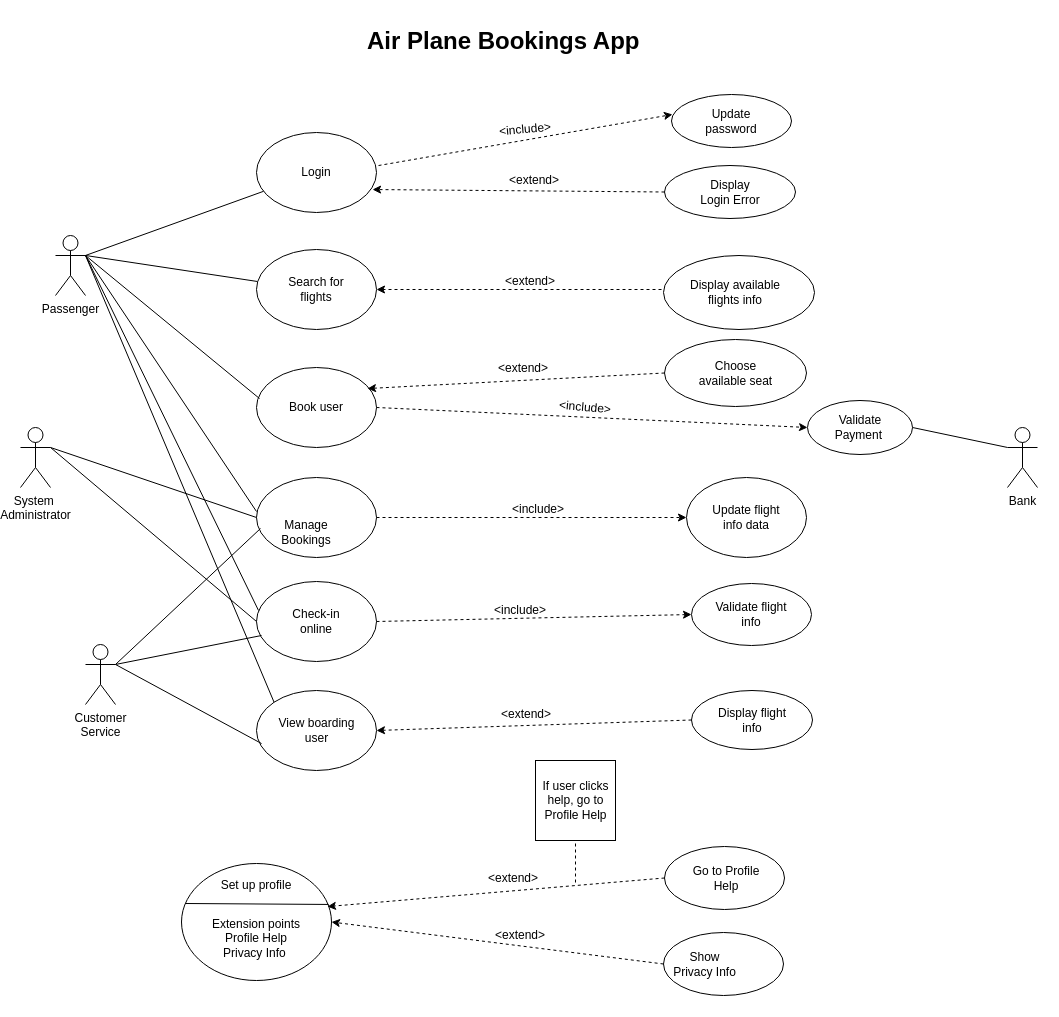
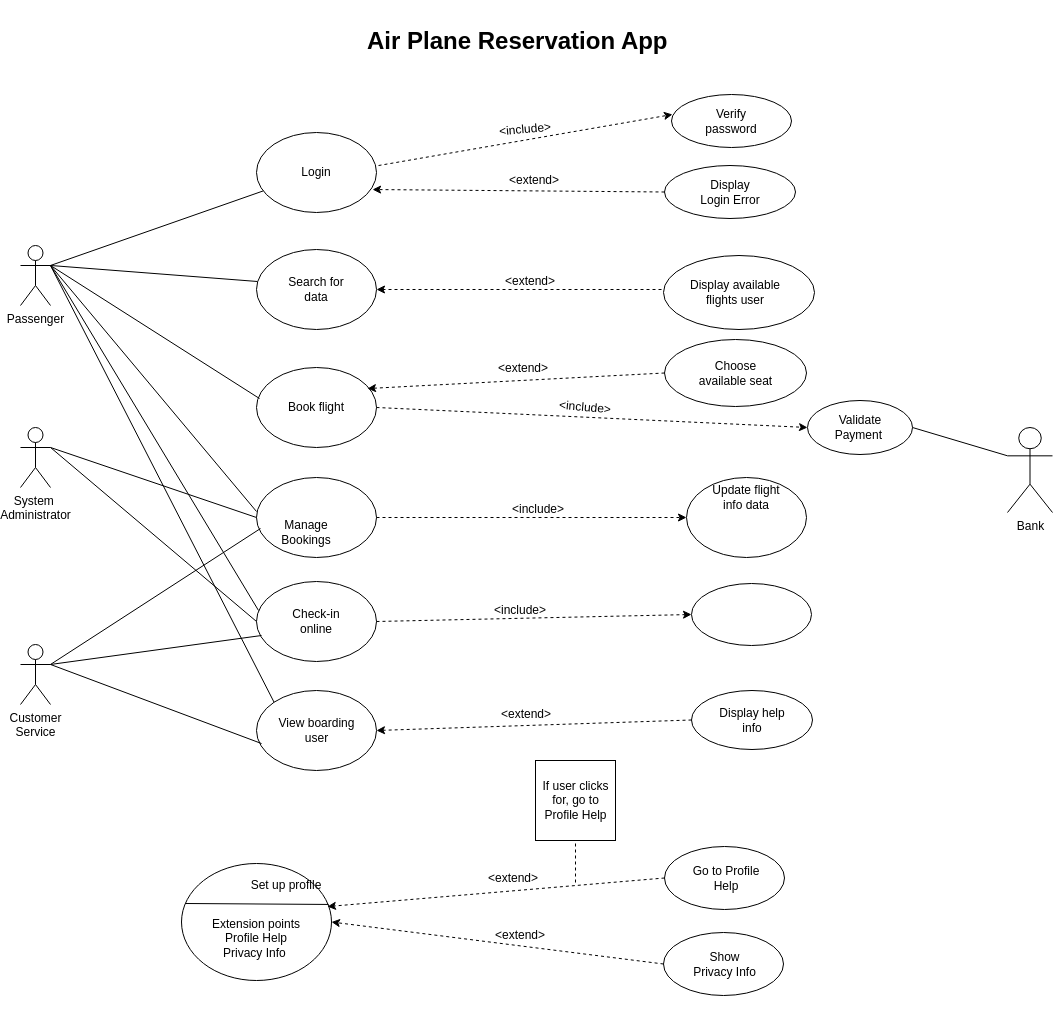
- <mxCell id="2" value="&lt;h1 style=&quot;margin-top: 0px;&quot;&gt;Air Plane Bookings App&lt;/h1&gt;&lt;p&gt;&lt;br&gt;&lt;/p&gt;" style="text;html=1;whiteSpace=wrap;overflow=hidden;rounded=0;" vertex="1" parent="1"><mxGeometry x="365" y="20" width="321" height="48" as="geometry" /></mxCell>
+ <mxCell id="2" value="&lt;h1 style=&quot;margin-top: 0px;&quot;&gt;Air Plane Reservation App&lt;/h1&gt;&lt;p&gt;&lt;br&gt;&lt;/p&gt;" style="text;html=1;whiteSpace=wrap;overflow=hidden;rounded=0;" vertex="1" parent="1"><mxGeometry x="365" y="20" width="321" height="48" as="geometry" /></mxCell>
- <mxCell id="6" value="Update password" style="text;html=1;align=center;verticalAlign=middle;whiteSpace=wrap;rounded=0;" vertex="1" parent="1"><mxGeometry x="701" y="106" width="60" height="30" as="geometry" /></mxCell>
+ <mxCell id="6" value="Verify password" style="text;html=1;align=center;verticalAlign=middle;whiteSpace=wrap;rounded=0;" vertex="1" parent="1"><mxGeometry x="701" y="106" width="60" height="30" as="geometry" /></mxCell>
- <mxCell id="7" value="Passenger" style="shape=umlActor;verticalLabelPosition=bottom;verticalAlign=top;html=1;outlineConnect=0;" vertex="1" parent="1"><mxGeometry x="55" y="235" width="30" height="60" as="geometry" /></mxCell>
+ <mxCell id="7" value="Passenger" style="shape=umlActor;verticalLabelPosition=bottom;verticalAlign=top;html=1;outlineConnect=0;" vertex="1" parent="1"><mxGeometry x="20" y="245" width="30" height="60" as="geometry" /></mxCell>
- <mxCell id="62" value="Search for flights" style="text;html=1;align=center;verticalAlign=middle;whiteSpace=wrap;rounded=0;" vertex="1" parent="1"><mxGeometry x="286" y="274" width="60" height="30" as="geometry" /></mxCell>
+ <mxCell id="62" value="Search for data" style="text;html=1;align=center;verticalAlign=middle;whiteSpace=wrap;rounded=0;" vertex="1" parent="1"><mxGeometry x="286" y="274" width="60" height="30" as="geometry" /></mxCell>
- <mxCell id="67" value="Display available flights info" style="text;html=1;align=center;verticalAlign=middle;whiteSpace=wrap;rounded=0;" vertex="1" parent="1"><mxGeometry x="684.13" y="277" width="101.75" height="30" as="geometry" /></mxCell>
+ <mxCell id="67" value="Display available flights user" style="text;html=1;align=center;verticalAlign=middle;whiteSpace=wrap;rounded=0;" vertex="1" parent="1"><mxGeometry x="684.13" y="277" width="101.75" height="30" as="geometry" /></mxCell>
- <mxCell id="63" value="Book user" style="text;html=1;align=center;verticalAlign=middle;whiteSpace=wrap;rounded=0;" vertex="1" parent="1"><mxGeometry x="286" y="392" width="60" height="30" as="geometry" /></mxCell>
+ <mxCell id="63" value="Book flight" style="text;html=1;align=center;verticalAlign=middle;whiteSpace=wrap;rounded=0;" vertex="1" parent="1"><mxGeometry x="286" y="392" width="60" height="30" as="geometry" /></mxCell>
- <mxCell id="17" value="Bank" style="shape=umlActor;verticalLabelPosition=bottom;verticalAlign=top;html=1;outlineConnect=0;" vertex="1" parent="1"><mxGeometry x="1007" y="427" width="30" height="60" as="geometry" /></mxCell>
+ <mxCell id="17" value="Bank" style="shape=umlActor;verticalLabelPosition=bottom;verticalAlign=top;html=1;outlineConnect=0;" vertex="1" parent="1"><mxGeometry x="1007" y="427" width="45" height="85" as="geometry" /></mxCell>
- <mxCell id="70" value="Update flight info data" style="text;html=1;align=center;verticalAlign=middle;whiteSpace=wrap;rounded=0;" vertex="1" parent="1"><mxGeometry x="706" y="502" width="80" height="30" as="geometry" /></mxCell>
+ <mxCell id="70" value="Update flight info data" style="text;html=1;align=center;verticalAlign=middle;whiteSpace=wrap;rounded=0;" vertex="1" parent="1"><mxGeometry x="706" y="482" width="80" height="30" as="geometry" /></mxCell>
- <mxCell id="71" value="Validate flight info" style="text;html=1;align=center;verticalAlign=middle;whiteSpace=wrap;rounded=0;" vertex="1" parent="1"><mxGeometry x="713.25" y="599" width="75.5" height="30" as="geometry" /></mxCell>
- <mxCell id="16" value="Customer&lt;div&gt;Service&lt;/div&gt;" style="shape=umlActor;verticalLabelPosition=bottom;verticalAlign=top;html=1;outlineConnect=0;" vertex="1" parent="1"><mxGeometry x="85" y="644" width="30" height="60" as="geometry" /></mxCell>
+ <mxCell id="16" value="Customer&lt;div&gt;Service&lt;/div&gt;" style="shape=umlActor;verticalLabelPosition=bottom;verticalAlign=top;html=1;outlineConnect=0;" vertex="1" parent="1"><mxGeometry x="20" y="644" width="30" height="60" as="geometry" /></mxCell>
- <mxCell id="72" value="Display flight info" style="text;html=1;align=center;verticalAlign=middle;whiteSpace=wrap;rounded=0;" vertex="1" parent="1"><mxGeometry x="709.5" y="704.5" width="84" height="30" as="geometry" /></mxCell>
+ <mxCell id="72" value="Display help info" style="text;html=1;align=center;verticalAlign=middle;whiteSpace=wrap;rounded=0;" vertex="1" parent="1"><mxGeometry x="709.5" y="704.5" width="84" height="30" as="geometry" /></mxCell>
- <mxCell id="75" value="If user clicks help, go to Profile Help" style="text;html=1;align=center;verticalAlign=middle;whiteSpace=wrap;rounded=0;" vertex="1" parent="1"><mxGeometry x="535" y="785" width="81" height="30" as="geometry" /></mxCell>
+ <mxCell id="75" value="If user clicks for, go to Profile Help" style="text;html=1;align=center;verticalAlign=middle;whiteSpace=wrap;rounded=0;" vertex="1" parent="1"><mxGeometry x="535" y="785" width="81" height="30" as="geometry" /></mxCell>
- <mxCell id="73" value="Set up profile" style="text;html=1;align=center;verticalAlign=middle;whiteSpace=wrap;rounded=0;" vertex="1" parent="1"><mxGeometry x="216" y="871" width="80" height="28" as="geometry" /></mxCell>
+ <mxCell id="73" value="Set up profile" style="text;html=1;align=center;verticalAlign=middle;whiteSpace=wrap;rounded=0;" vertex="1" parent="1"><mxGeometry x="246" y="871" width="80" height="28" as="geometry" /></mxCell>
- <mxCell id="77" value="Show Privacy Info" style="text;html=1;align=center;verticalAlign=middle;whiteSpace=wrap;rounded=0;" vertex="1" parent="1"><mxGeometry x="670.5" y="948.5" width="67" height="30" as="geometry" /></mxCell>
+ <mxCell id="77" value="Show Privacy Info" style="text;html=1;align=center;verticalAlign=middle;whiteSpace=wrap;rounded=0;" vertex="1" parent="1"><mxGeometry x="690.5" y="948.5" width="67" height="30" as="geometry" /></mxCell>
